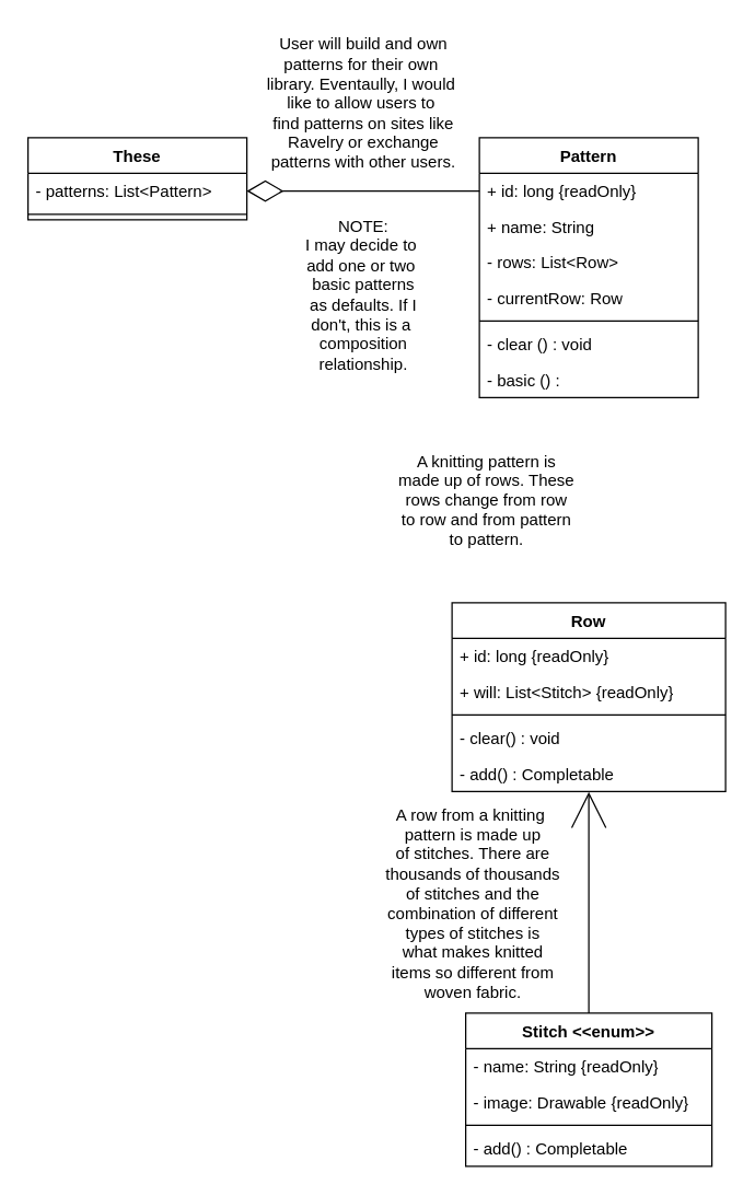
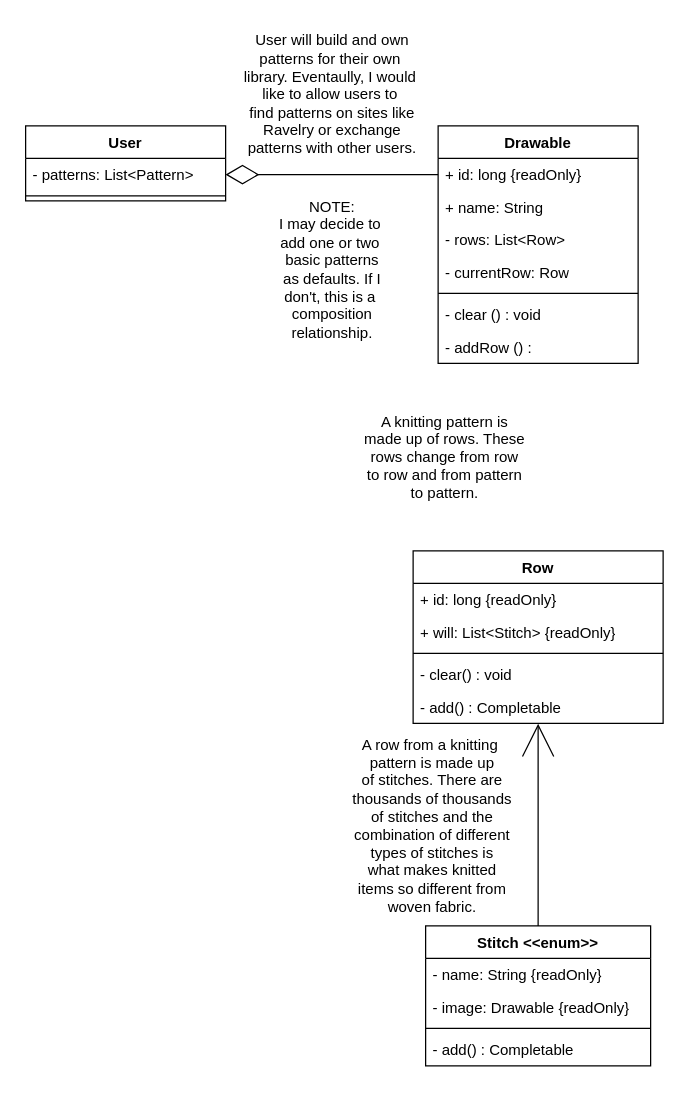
- <mxCell id="2" value="These" style="swimlane;fontStyle=1;align=center;verticalAlign=top;childLayout=stackLayout;horizontal=1;startSize=26;horizontalStack=0;resizeParent=1;resizeParentMax=0;resizeLast=0;collapsible=1;marginBottom=0;whiteSpace=wrap;html=1;" parent="1" vertex="1"><mxGeometry x="20" y="100" width="160" height="60" as="geometry" /></mxCell>
+ <mxCell id="2" value="User" style="swimlane;fontStyle=1;align=center;verticalAlign=top;childLayout=stackLayout;horizontal=1;startSize=26;horizontalStack=0;resizeParent=1;resizeParentMax=0;resizeLast=0;collapsible=1;marginBottom=0;whiteSpace=wrap;html=1;" parent="1" vertex="1"><mxGeometry x="20" y="100" width="160" height="60" as="geometry" /></mxCell>
- <mxCell id="5" value="Pattern" style="swimlane;fontStyle=1;align=center;verticalAlign=top;childLayout=stackLayout;horizontal=1;startSize=26;horizontalStack=0;resizeParent=1;resizeParentMax=0;resizeLast=0;collapsible=1;marginBottom=0;whiteSpace=wrap;html=1;" parent="1" vertex="1"><mxGeometry x="350" y="100" width="160" height="190" as="geometry" /></mxCell>
+ <mxCell id="5" value="Drawable" style="swimlane;fontStyle=1;align=center;verticalAlign=top;childLayout=stackLayout;horizontal=1;startSize=26;horizontalStack=0;resizeParent=1;resizeParentMax=0;resizeLast=0;collapsible=1;marginBottom=0;whiteSpace=wrap;html=1;" parent="1" vertex="1"><mxGeometry x="350" y="100" width="160" height="190" as="geometry" /></mxCell>
- <mxCell id="12" value="- basic () :" style="text;strokeColor=none;fillColor=none;align=left;verticalAlign=top;spacingLeft=4;spacingRight=4;overflow=hidden;rotatable=0;points=[[0,0.5],[1,0.5]];portConstraint=eastwest;whiteSpace=wrap;html=1;" parent="5" vertex="1"><mxGeometry y="164" width="160" height="26" as="geometry" /></mxCell>
+ <mxCell id="12" value="- addRow () :" style="text;strokeColor=none;fillColor=none;align=left;verticalAlign=top;spacingLeft=4;spacingRight=4;overflow=hidden;rotatable=0;points=[[0,0.5],[1,0.5]];portConstraint=eastwest;whiteSpace=wrap;html=1;" parent="5" vertex="1"><mxGeometry y="164" width="160" height="26" as="geometry" /></mxCell>
